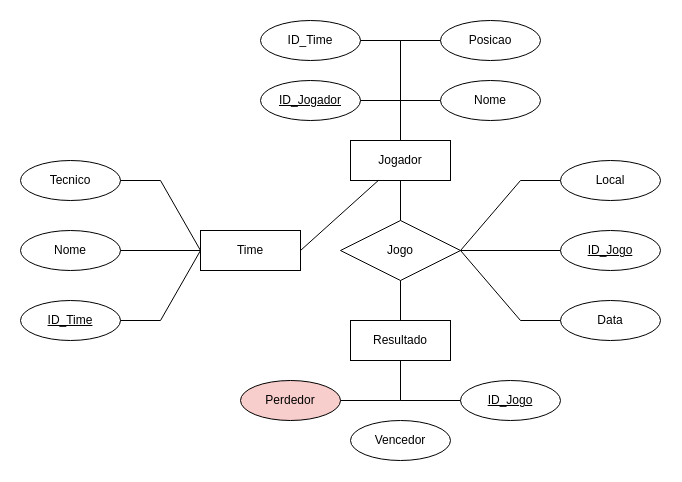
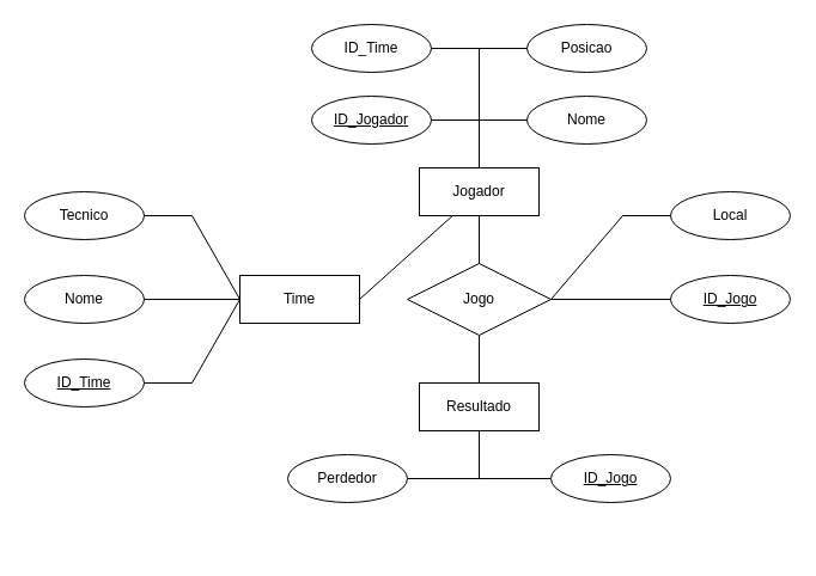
- <mxCell id="23" value="" style="endArrow=none;html=1;rounded=0;entryX=0;entryY=0.5;entryDx=0;entryDy=0;exitX=1;exitY=0.5;exitDx=0;exitDy=0;" edge="1" parent="1" source="15" target="21"><mxGeometry relative="1" as="geometry"><mxPoint x="600" y="250" as="sourcePoint" /><mxPoint x="570" y="230" as="targetPoint" /><Array as="points"><mxPoint x="520" y="320" /></Array></mxGeometry></mxCell>
- <mxCell id="21" value="Data" style="ellipse;whiteSpace=wrap;html=1;align=center;" vertex="1" parent="1"><mxGeometry x="560" y="300" width="100" height="40" as="geometry" /></mxCell>
- <mxCell id="27" value="Perdedor" style="ellipse;whiteSpace=wrap;html=1;align=center;fillColor=#f8cecc;" vertex="1" parent="1"><mxGeometry x="240" y="380" width="100" height="40" as="geometry" /></mxCell>
+ <mxCell id="27" value="Perdedor" style="ellipse;whiteSpace=wrap;html=1;align=center;" vertex="1" parent="1"><mxGeometry x="240" y="380" width="100" height="40" as="geometry" /></mxCell>
- <mxCell id="26" value="Vencedor" style="ellipse;whiteSpace=wrap;html=1;align=center;" vertex="1" parent="1"><mxGeometry x="350" y="420" width="100" height="40" as="geometry" /></mxCell>
